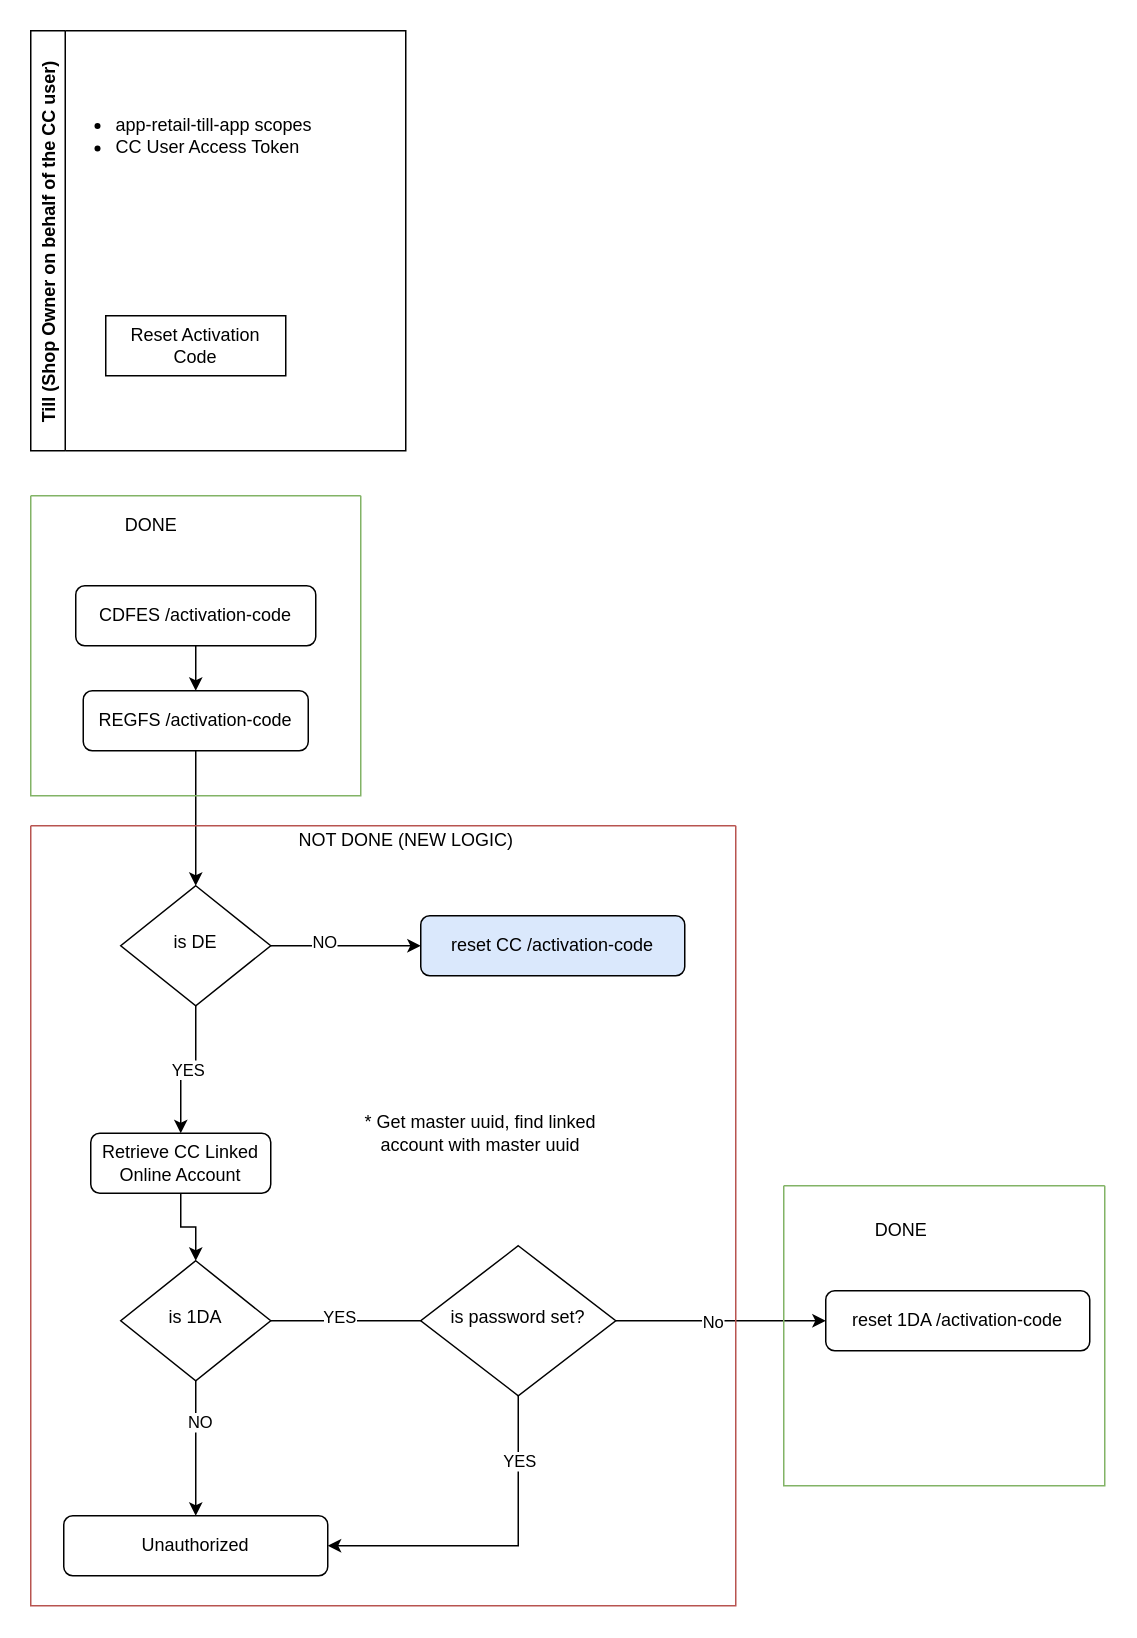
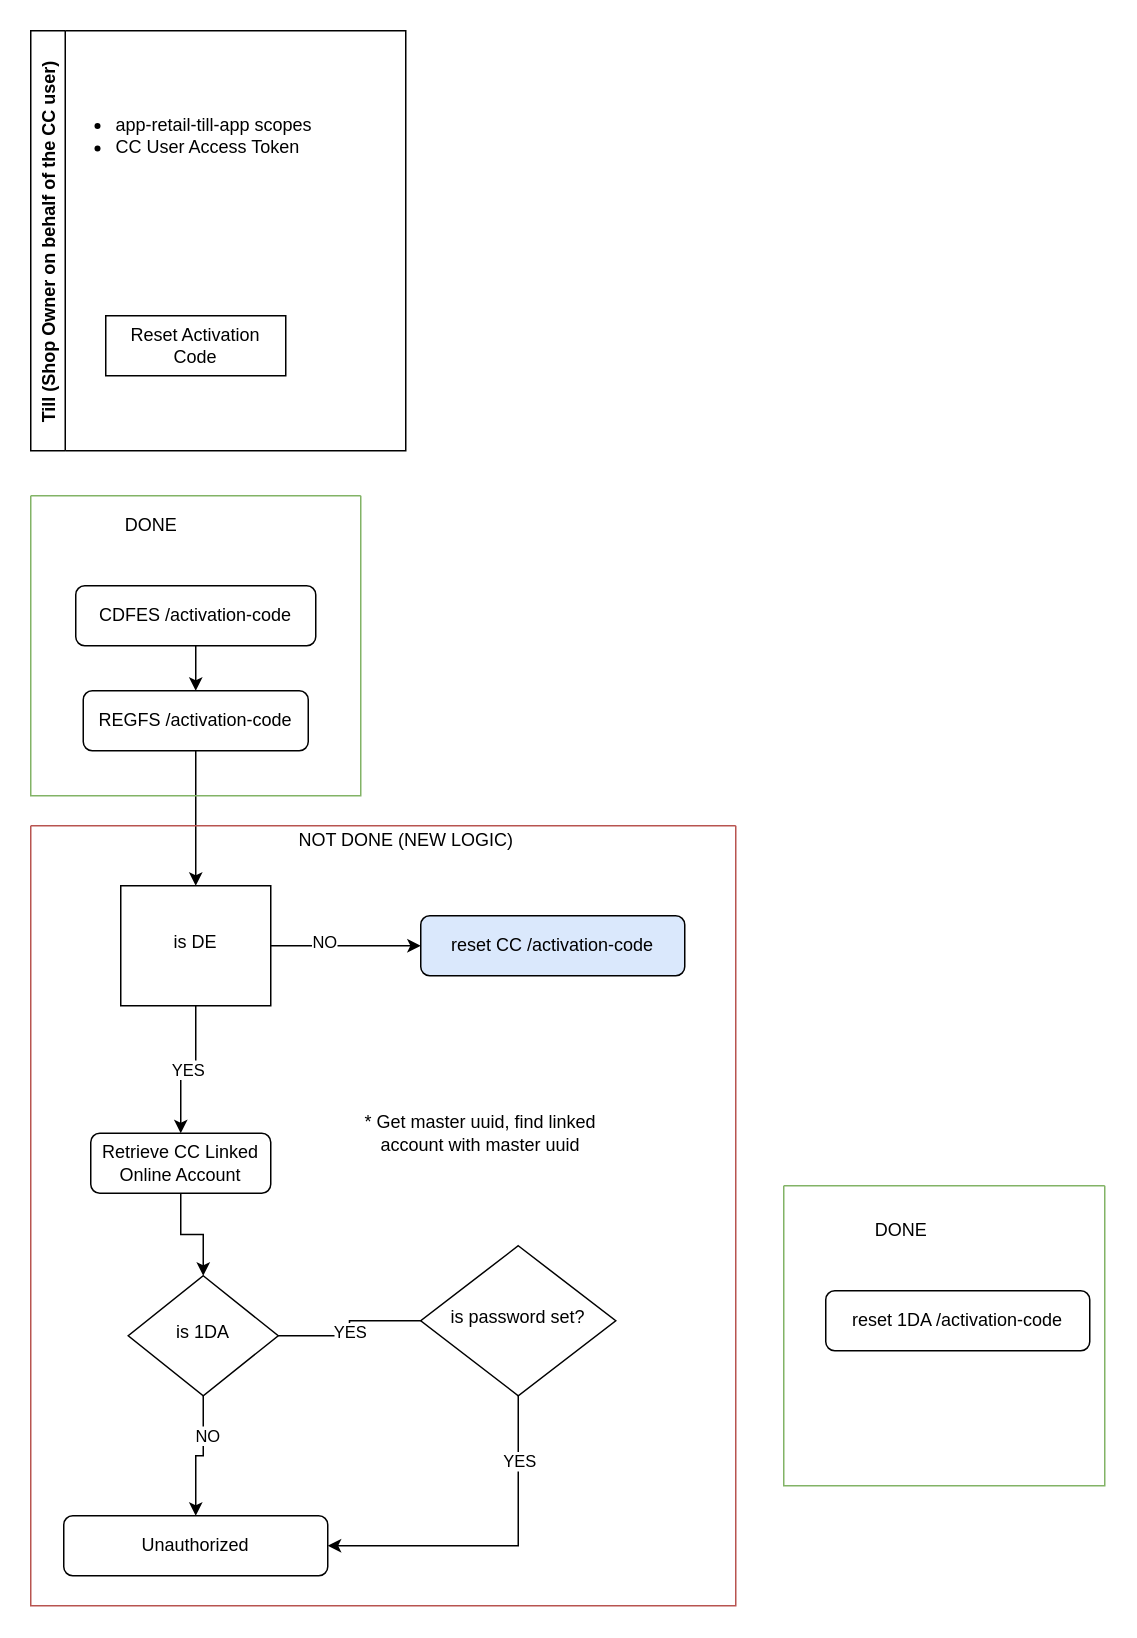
- <mxCell id="8" value="is DE" style="rhombus;whiteSpace=wrap;html=1;shadow=0;fontFamily=Helvetica;fontSize=12;align=center;strokeWidth=1;spacing=6;spacingTop=-4;" parent="1" vertex="1"><mxGeometry x="80" y="590" width="100" height="80" as="geometry" /></mxCell>
+ <mxCell id="8" value="is DE" style="whiteSpace=wrap;html=1;shadow=0;fontFamily=Helvetica;fontSize=12;align=center;strokeWidth=1;spacing=6;spacingTop=-4;rounded=0;" parent="1" vertex="1"><mxGeometry x="80" y="590" width="100" height="80" as="geometry" /></mxCell>
- <mxCell id="15" value="is 1DA" style="rhombus;whiteSpace=wrap;html=1;shadow=0;fontFamily=Helvetica;fontSize=12;align=center;strokeWidth=1;spacing=6;spacingTop=-4;" vertex="1" parent="1"><mxGeometry x="80" y="840" width="100" height="80" as="geometry" /></mxCell>
+ <mxCell id="15" value="is 1DA" style="rhombus;whiteSpace=wrap;html=1;shadow=0;fontFamily=Helvetica;fontSize=12;align=center;strokeWidth=1;spacing=6;spacingTop=-4;" vertex="1" parent="1"><mxGeometry x="85" y="850" width="100" height="80" as="geometry" /></mxCell>
- <mxCell id="13" style="edgeStyle=orthogonalEdgeStyle;rounded=0;orthogonalLoop=1;jettySize=auto;html=1;exitX=1;exitY=0.5;exitDx=0;exitDy=0;startArrow=none;" edge="1" parent="1" source="21" target="25"><mxGeometry relative="1" as="geometry" /></mxCell>
- <mxCell id="14" value="No" style="edgeLabel;html=1;align=center;verticalAlign=middle;resizable=0;points=[];" vertex="1" connectable="0" parent="13"><mxGeometry x="-0.089" relative="1" as="geometry"><mxPoint as="offset" /></mxGeometry></mxCell>
